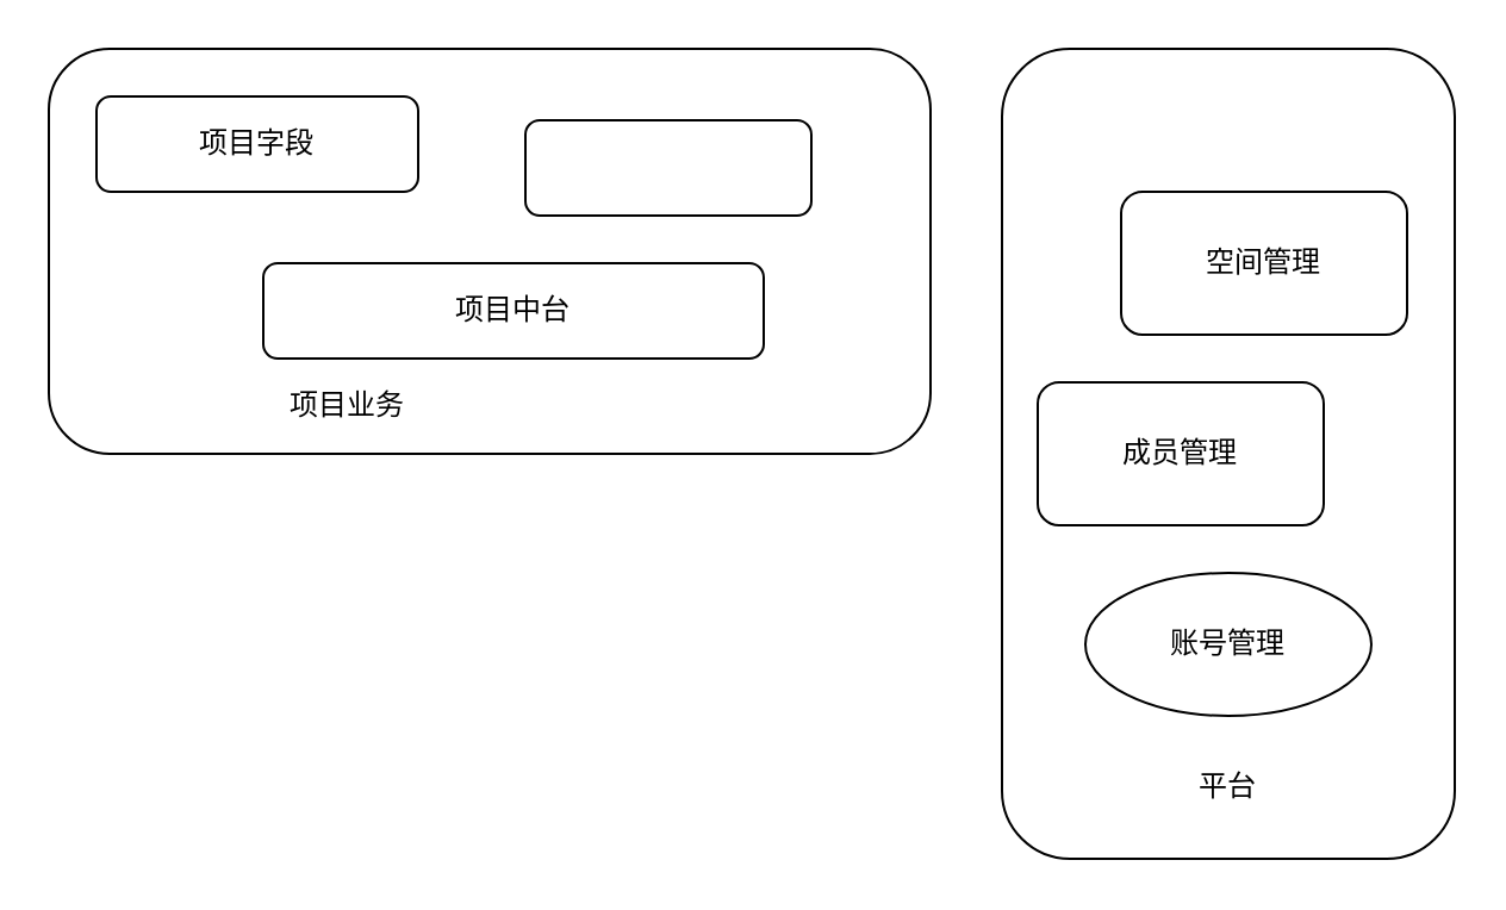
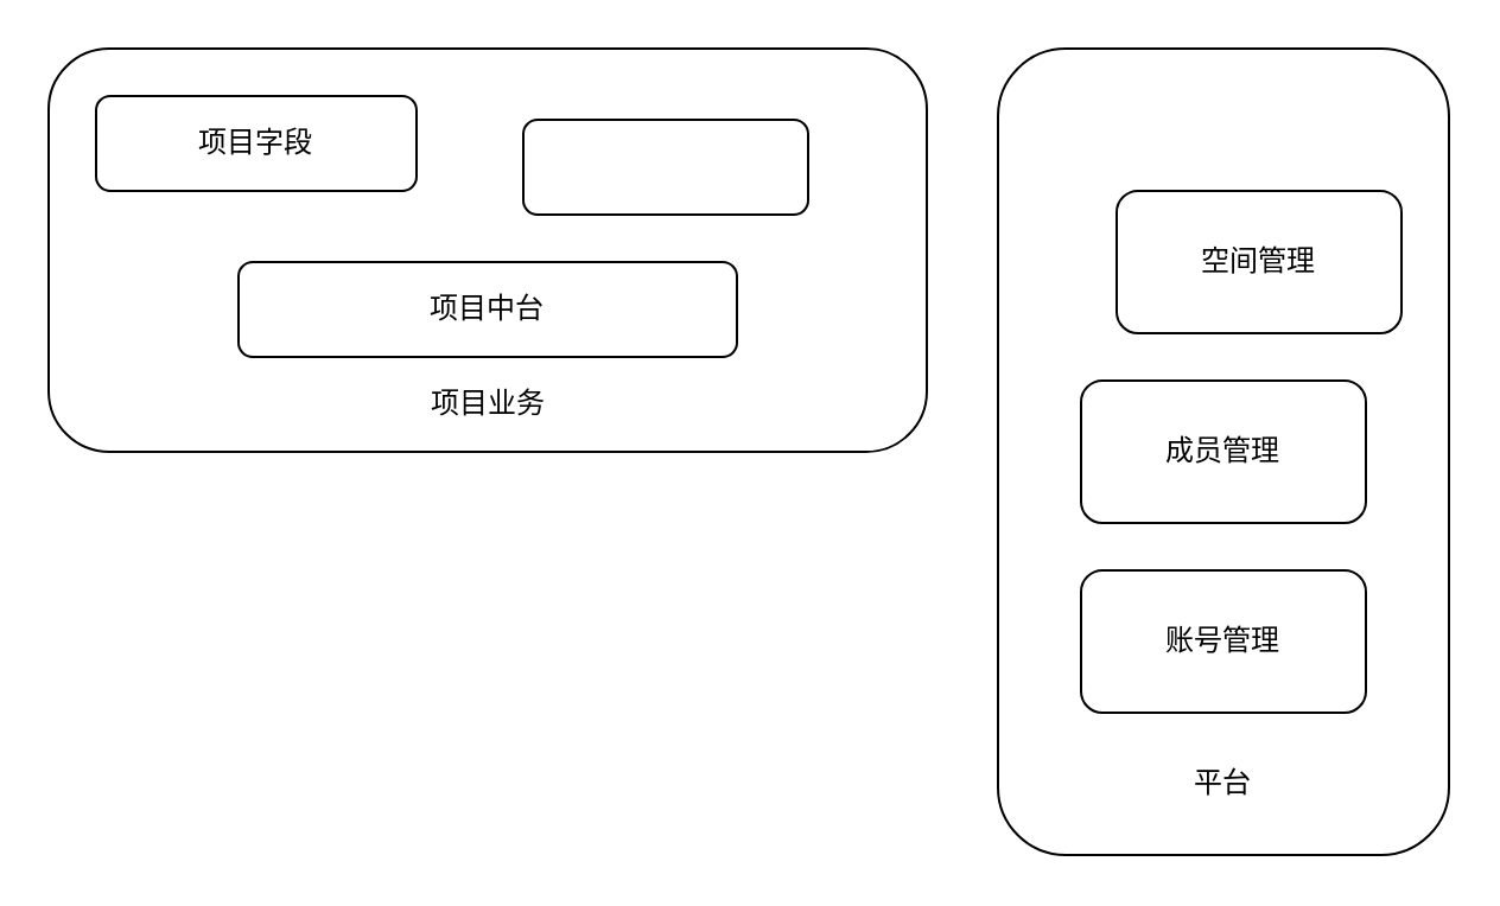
- <mxCell id="3" value="项目中台" style="rounded=1;whiteSpace=wrap;html=1;" vertex="1" parent="1"><mxGeometry x="110" y="110" width="210" height="40" as="geometry" /></mxCell>
+ <mxCell id="3" value="项目中台" style="rounded=1;whiteSpace=wrap;html=1;" vertex="1" parent="1"><mxGeometry x="100" y="110" width="210" height="40" as="geometry" /></mxCell>
- <mxCell id="9" value="项目业务" style="text;html=1;strokeColor=none;fillColor=none;align=center;verticalAlign=middle;whiteSpace=wrap;rounded=0;" vertex="1" parent="1"><mxGeometry x="87.5" y="160" width="115" height="20" as="geometry" /></mxCell>
+ <mxCell id="9" value="项目业务" style="text;html=1;strokeColor=none;fillColor=none;align=center;verticalAlign=middle;whiteSpace=wrap;rounded=0;" vertex="1" parent="1"><mxGeometry x="147.5" y="160" width="115" height="20" as="geometry" /></mxCell>
- <mxCell id="5" value="成员管理" style="rounded=1;whiteSpace=wrap;html=1;" vertex="1" parent="1"><mxGeometry x="435" y="160" width="120" height="60" as="geometry" /></mxCell>
+ <mxCell id="5" value="成员管理" style="rounded=1;whiteSpace=wrap;html=1;" vertex="1" parent="1"><mxGeometry x="455" y="160" width="120" height="60" as="geometry" /></mxCell>
- <mxCell id="6" value="账号管理" style="ellipse;whiteSpace=wrap;html=1;" vertex="1" parent="1"><mxGeometry x="455" y="240" width="120" height="60" as="geometry" /></mxCell>
+ <mxCell id="6" value="账号管理" style="rounded=1;whiteSpace=wrap;html=1;" vertex="1" parent="1"><mxGeometry x="455" y="240" width="120" height="60" as="geometry" /></mxCell>
